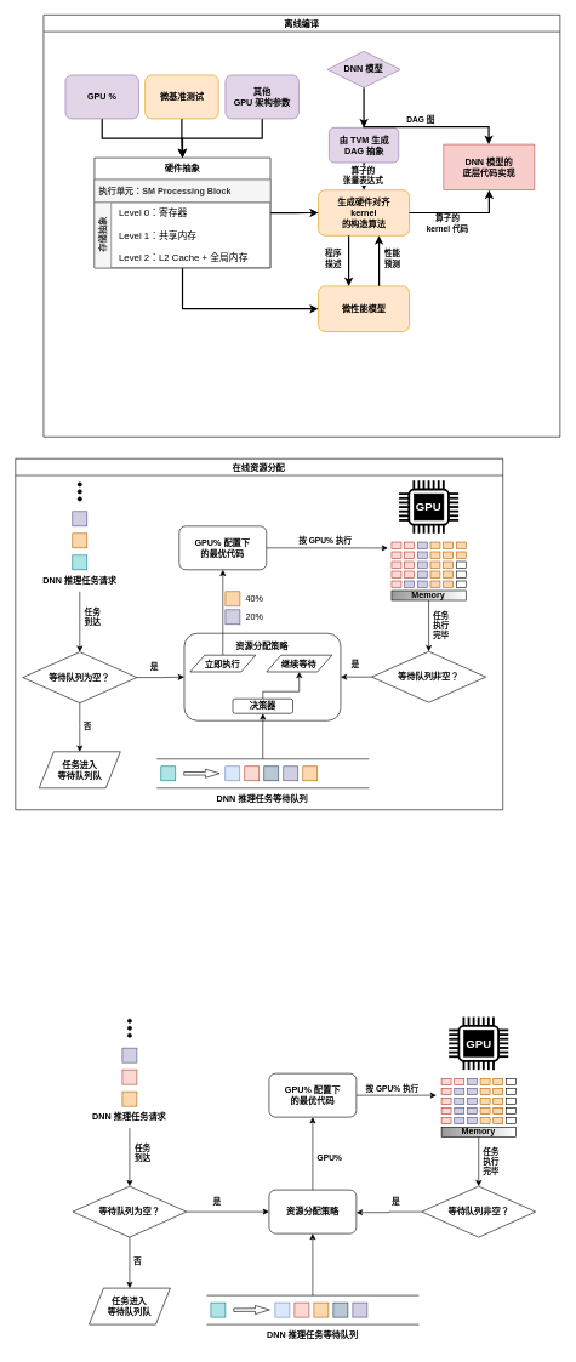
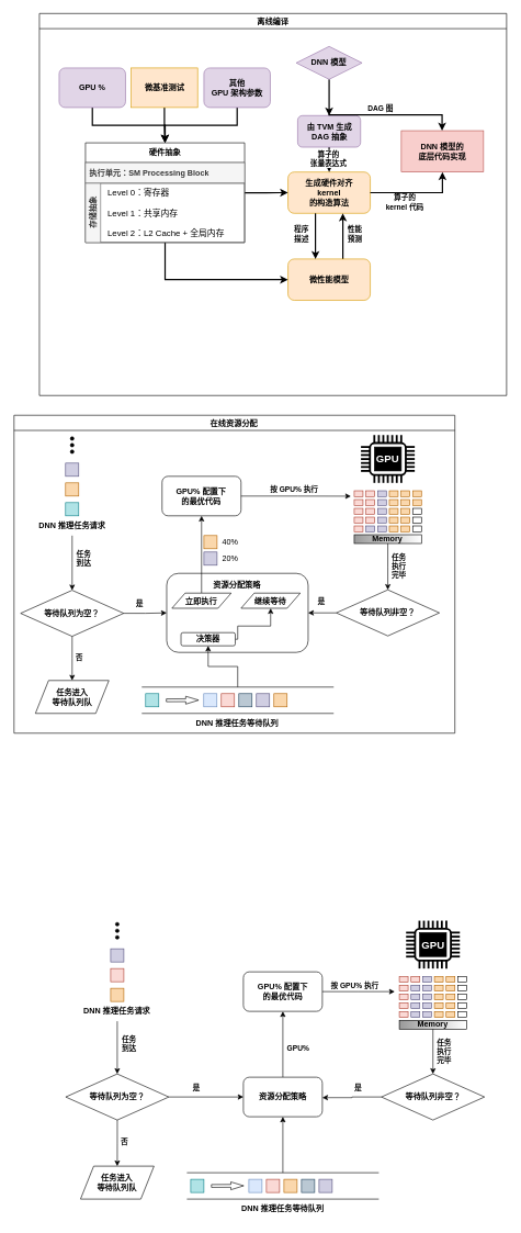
- <mxCell id="27" value="微基准测试" style="rounded=1;whiteSpace=wrap;html=1;fillColor=#ffe6cc;strokeColor=#d79b00;fontStyle=1" vertex="1" parent="2"><mxGeometry x="139.541" y="82.72" width="100.909" height="60.0" as="geometry" /></mxCell>
+ <mxCell id="27" value="微基准测试" style="whiteSpace=wrap;html=1;fillColor=#ffe6cc;strokeColor=#d79b00;fontStyle=1;rounded=0;" vertex="1" parent="2"><mxGeometry x="139.541" y="82.72" width="100.909" height="60.0" as="geometry" /></mxCell>
- <mxCell id="131" value="决策器" style="rounded=1;whiteSpace=wrap;html=1;fontStyle=1" vertex="1" parent="31"><mxGeometry x="298.75" y="330" width="82.5" height="20" as="geometry" /></mxCell>
+ <mxCell id="131" value="决策器" style="rounded=1;whiteSpace=wrap;html=1;fontStyle=1" vertex="1" parent="31"><mxGeometry x="253.75" y="330" width="82.5" height="20" as="geometry" /></mxCell>
